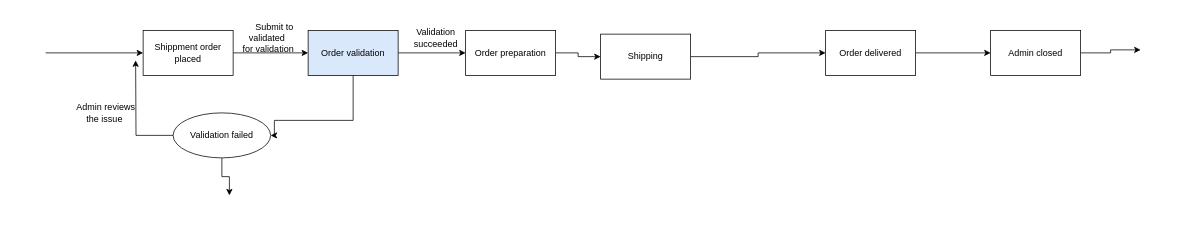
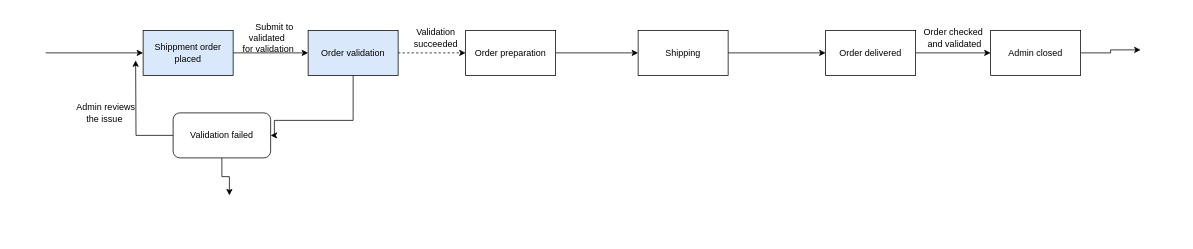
+ <mxCell id="24" value="Order checked&lt;br&gt;&amp;nbsp;and validated" style="text;html=1;align=center;verticalAlign=middle;resizable=0;points=[];autosize=1;strokeColor=none;fillColor=none;" vertex="1" parent="1"><mxGeometry x="1220" y="30" width="100" height="40" as="geometry" /></mxCell>
- <mxCell id="5" value="Shippment order placed" style="rounded=0;whiteSpace=wrap;html=1;" vertex="1" parent="1"><mxGeometry x="190" y="40" width="120" height="60" as="geometry" /></mxCell>
+ <mxCell id="5" value="Shippment order placed" style="rounded=0;whiteSpace=wrap;html=1;fillColor=#dae8fc;" vertex="1" parent="1"><mxGeometry x="190" y="40" width="120" height="60" as="geometry" /></mxCell>
- <mxCell id="8" style="edgeStyle=orthogonalEdgeStyle;rounded=0;orthogonalLoop=1;jettySize=auto;html=1;entryX=0;entryY=0.5;entryDx=0;entryDy=0;" edge="1" parent="1" source="9" target="16"><mxGeometry relative="1" as="geometry" /></mxCell>
+ <mxCell id="8" style="edgeStyle=orthogonalEdgeStyle;rounded=0;orthogonalLoop=1;jettySize=auto;html=1;entryX=0;entryY=0.5;entryDx=0;entryDy=0;dashed=1;" edge="1" parent="1" source="9" target="16"><mxGeometry relative="1" as="geometry" /></mxCell>
- <mxCell id="19" value="Shipping" style="rounded=0;whiteSpace=wrap;html=1;" vertex="1" parent="1"><mxGeometry x="800" y="45" width="120" height="60" as="geometry" /></mxCell>
+ <mxCell id="19" value="Shipping" style="rounded=0;whiteSpace=wrap;html=1;" vertex="1" parent="1"><mxGeometry x="850" y="40" width="120" height="60" as="geometry" /></mxCell>
- <mxCell id="13" value="Validation failed" style="ellipse;whiteSpace=wrap;html=1;" vertex="1" parent="1"><mxGeometry x="230" y="150" width="130" height="60" as="geometry" /></mxCell>
+ <mxCell id="13" value="Validation failed" style="rounded=1;whiteSpace=wrap;html=1;" vertex="1" parent="1"><mxGeometry x="230" y="150" width="130" height="60" as="geometry" /></mxCell>
